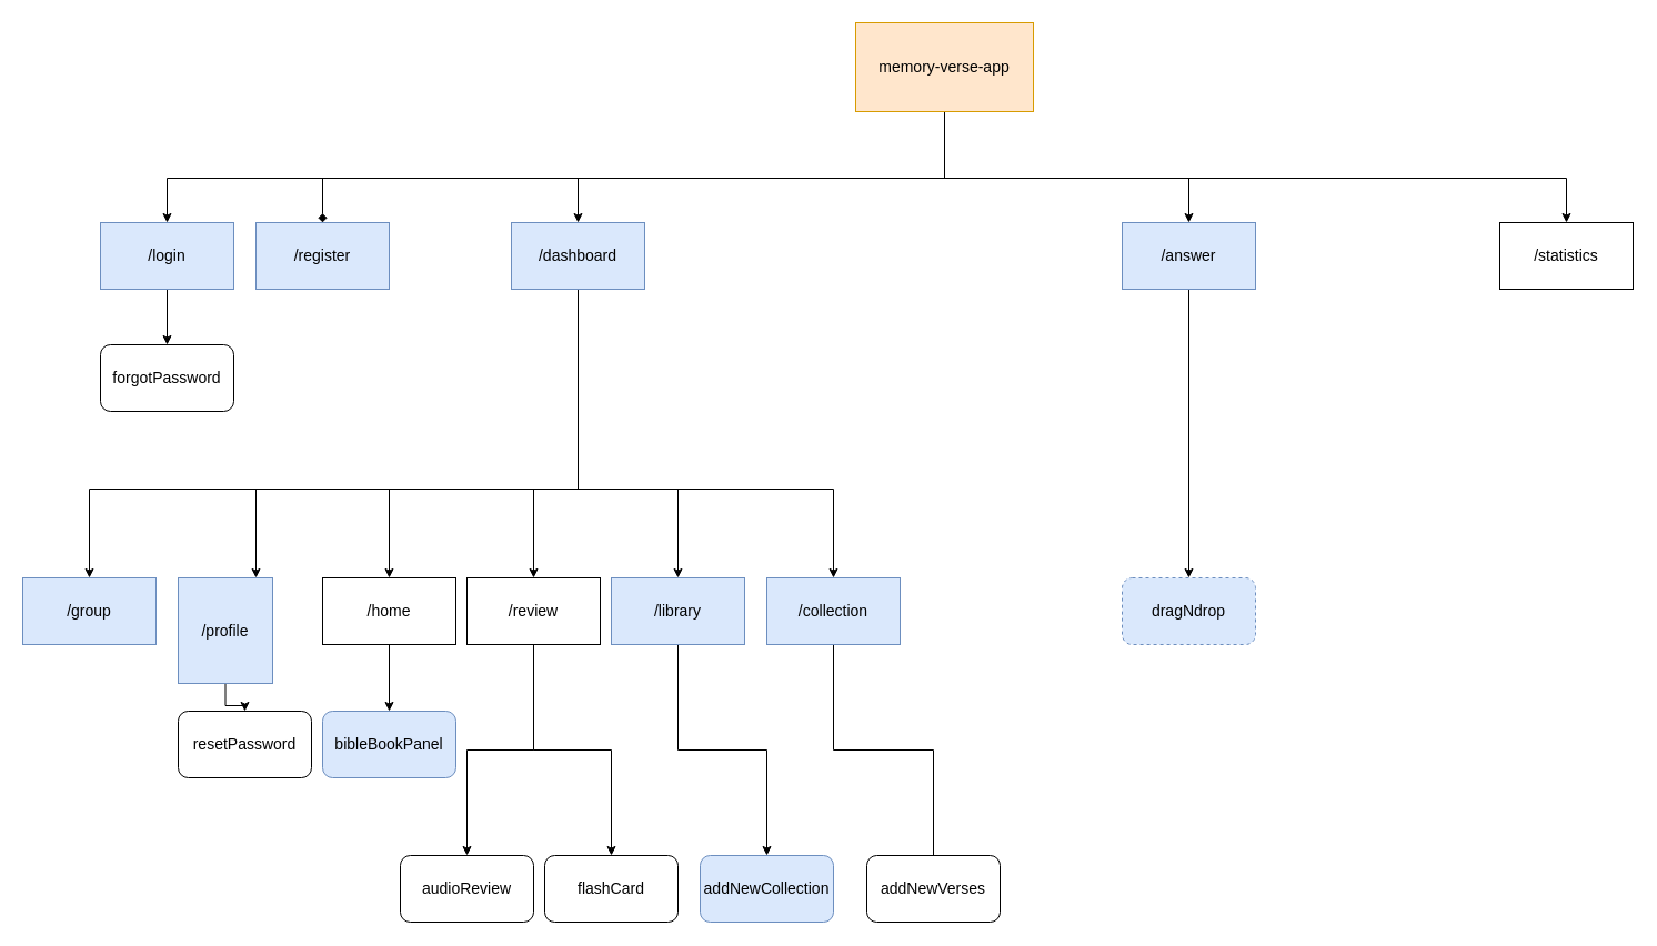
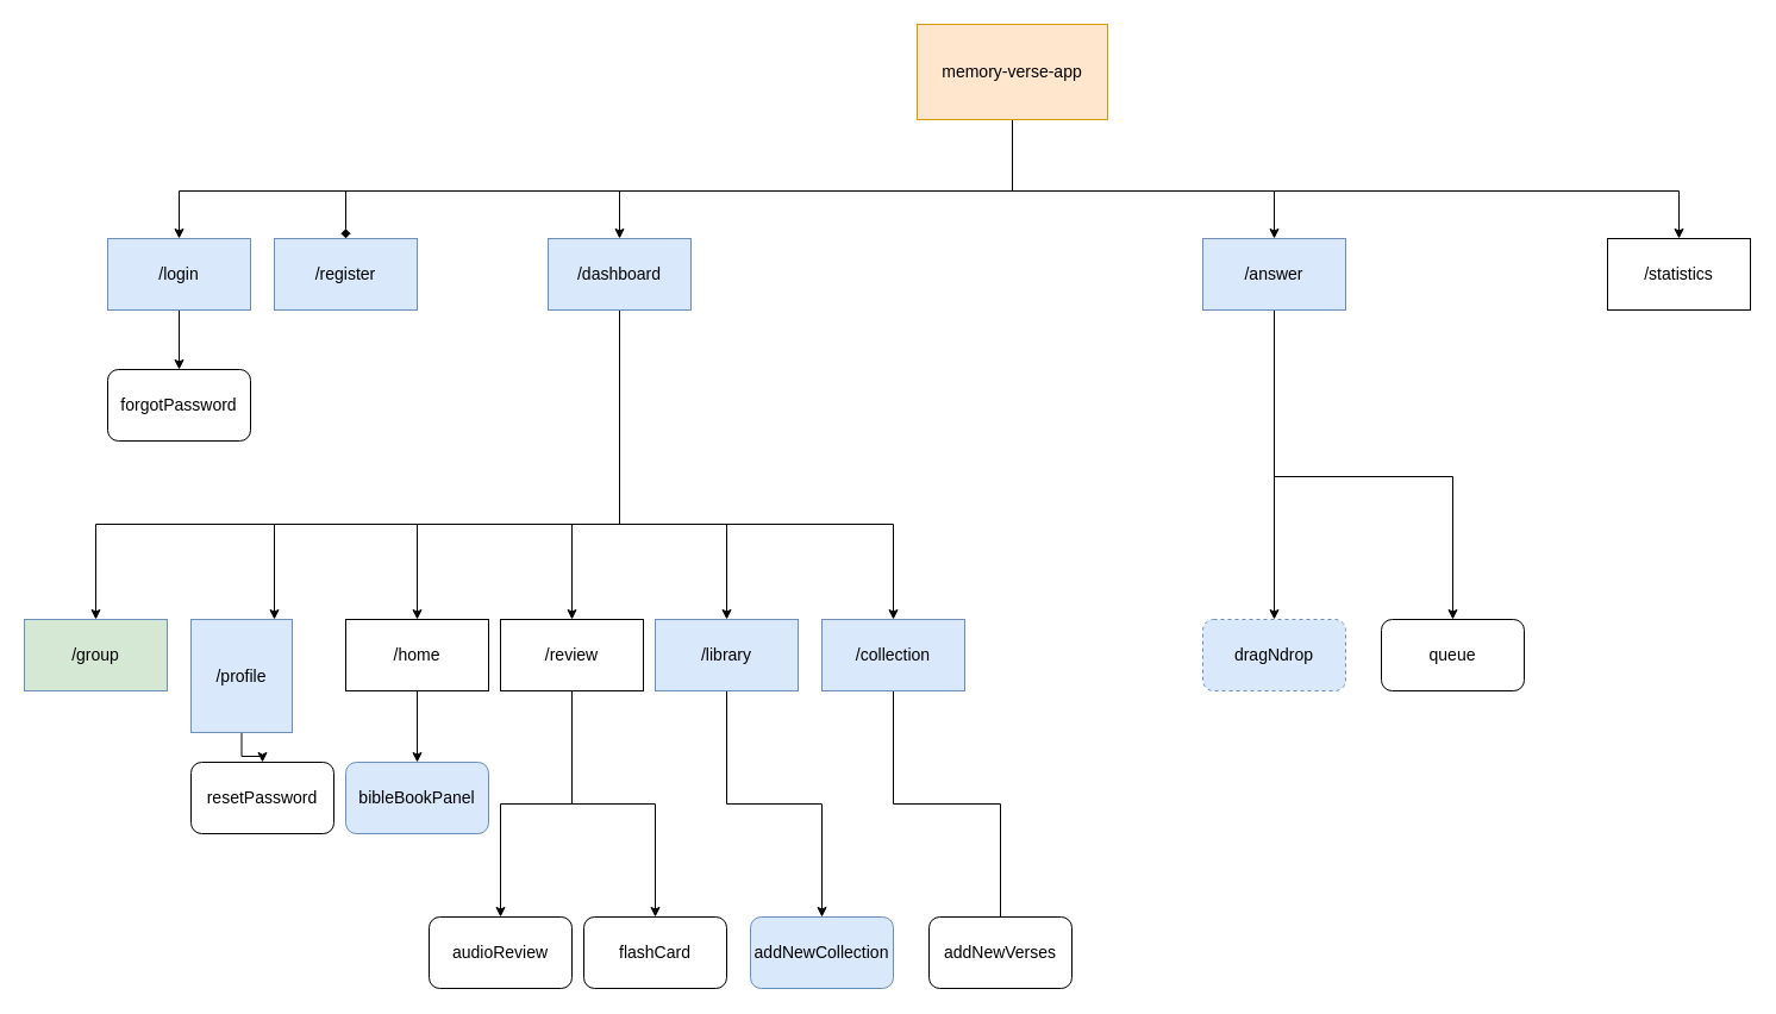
+ <mxCell id="19" style="edgeStyle=orthogonalEdgeStyle;rounded=0;orthogonalLoop=1;jettySize=auto;html=1;shadow=0;fontSize=14;" edge="1" parent="1" source="20" target="41"><mxGeometry relative="1" as="geometry"><Array as="points"><mxPoint x="1070" y="400" /><mxPoint x="1220" y="400" /></Array></mxGeometry></mxCell>
- <mxCell id="42" value="/group" style="rounded=0;whiteSpace=wrap;html=1;fillColor=#dae8fc;strokeColor=#6c8ebf;shadow=0;fontSize=14;" vertex="1" parent="1"><mxGeometry x="20" y="520" width="120" height="60" as="geometry" /></mxCell>
+ <mxCell id="42" value="/group" style="rounded=0;whiteSpace=wrap;html=1;fillColor=#d5e8d4;strokeColor=#6c8ebf;shadow=0;fontSize=14;" vertex="1" parent="1"><mxGeometry x="20" y="520" width="120" height="60" as="geometry" /></mxCell>
+ <mxCell id="41" value="queue" style="rounded=1;whiteSpace=wrap;html=1;shadow=0;fontSize=14;" vertex="1" parent="1"><mxGeometry x="1160" y="520" width="120" height="60" as="geometry" /></mxCell>
